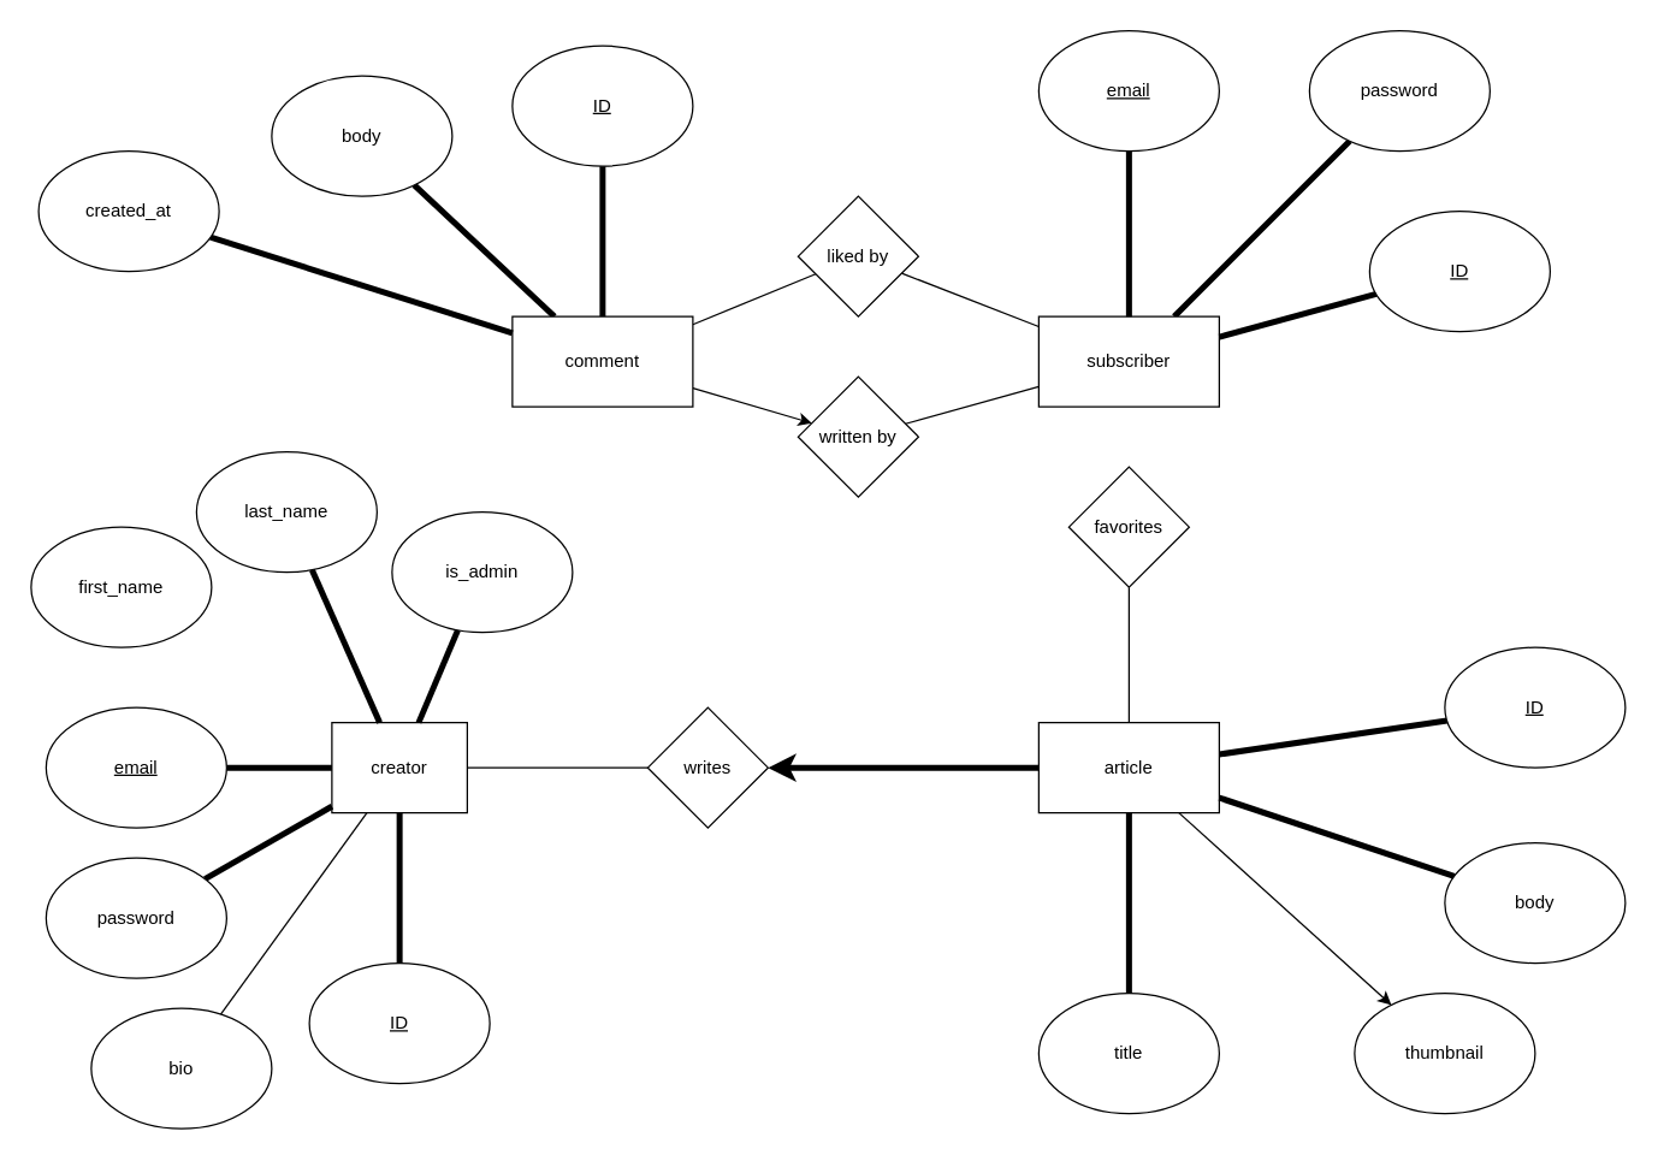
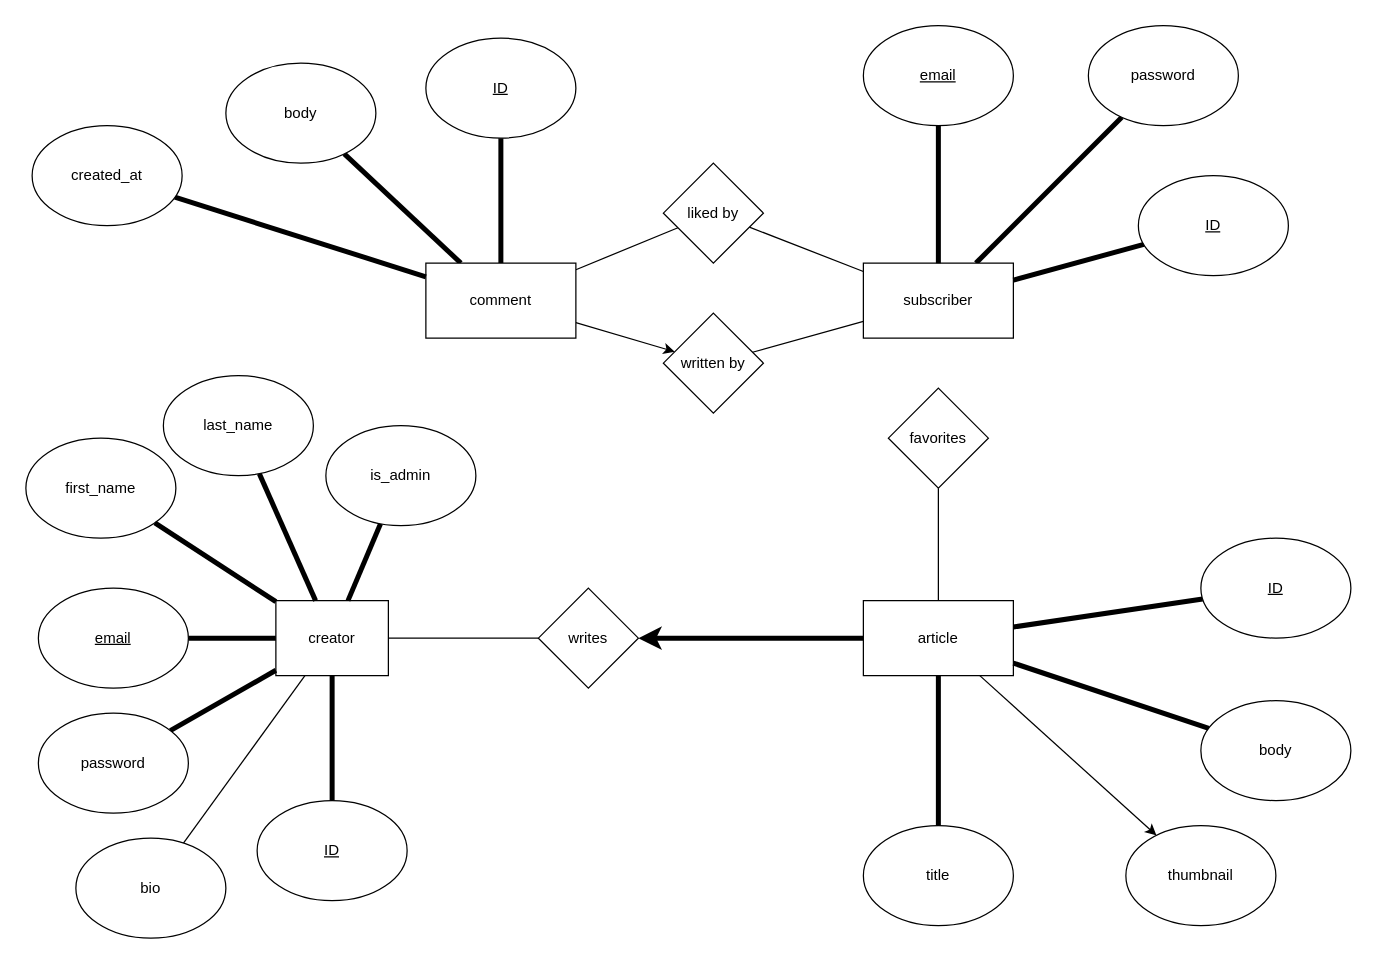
+ <mxCell id="44" style="edgeStyle=none;html=1;endArrow=none;endFill=0;strokeWidth=4;startArrow=none;startFill=0;" parent="1" source="43" target="4" edge="1"><mxGeometry relative="1" as="geometry"><mxPoint x="275" y="390" as="sourcePoint" /><mxPoint x="275" y="490" as="targetPoint" /></mxGeometry></mxCell>
